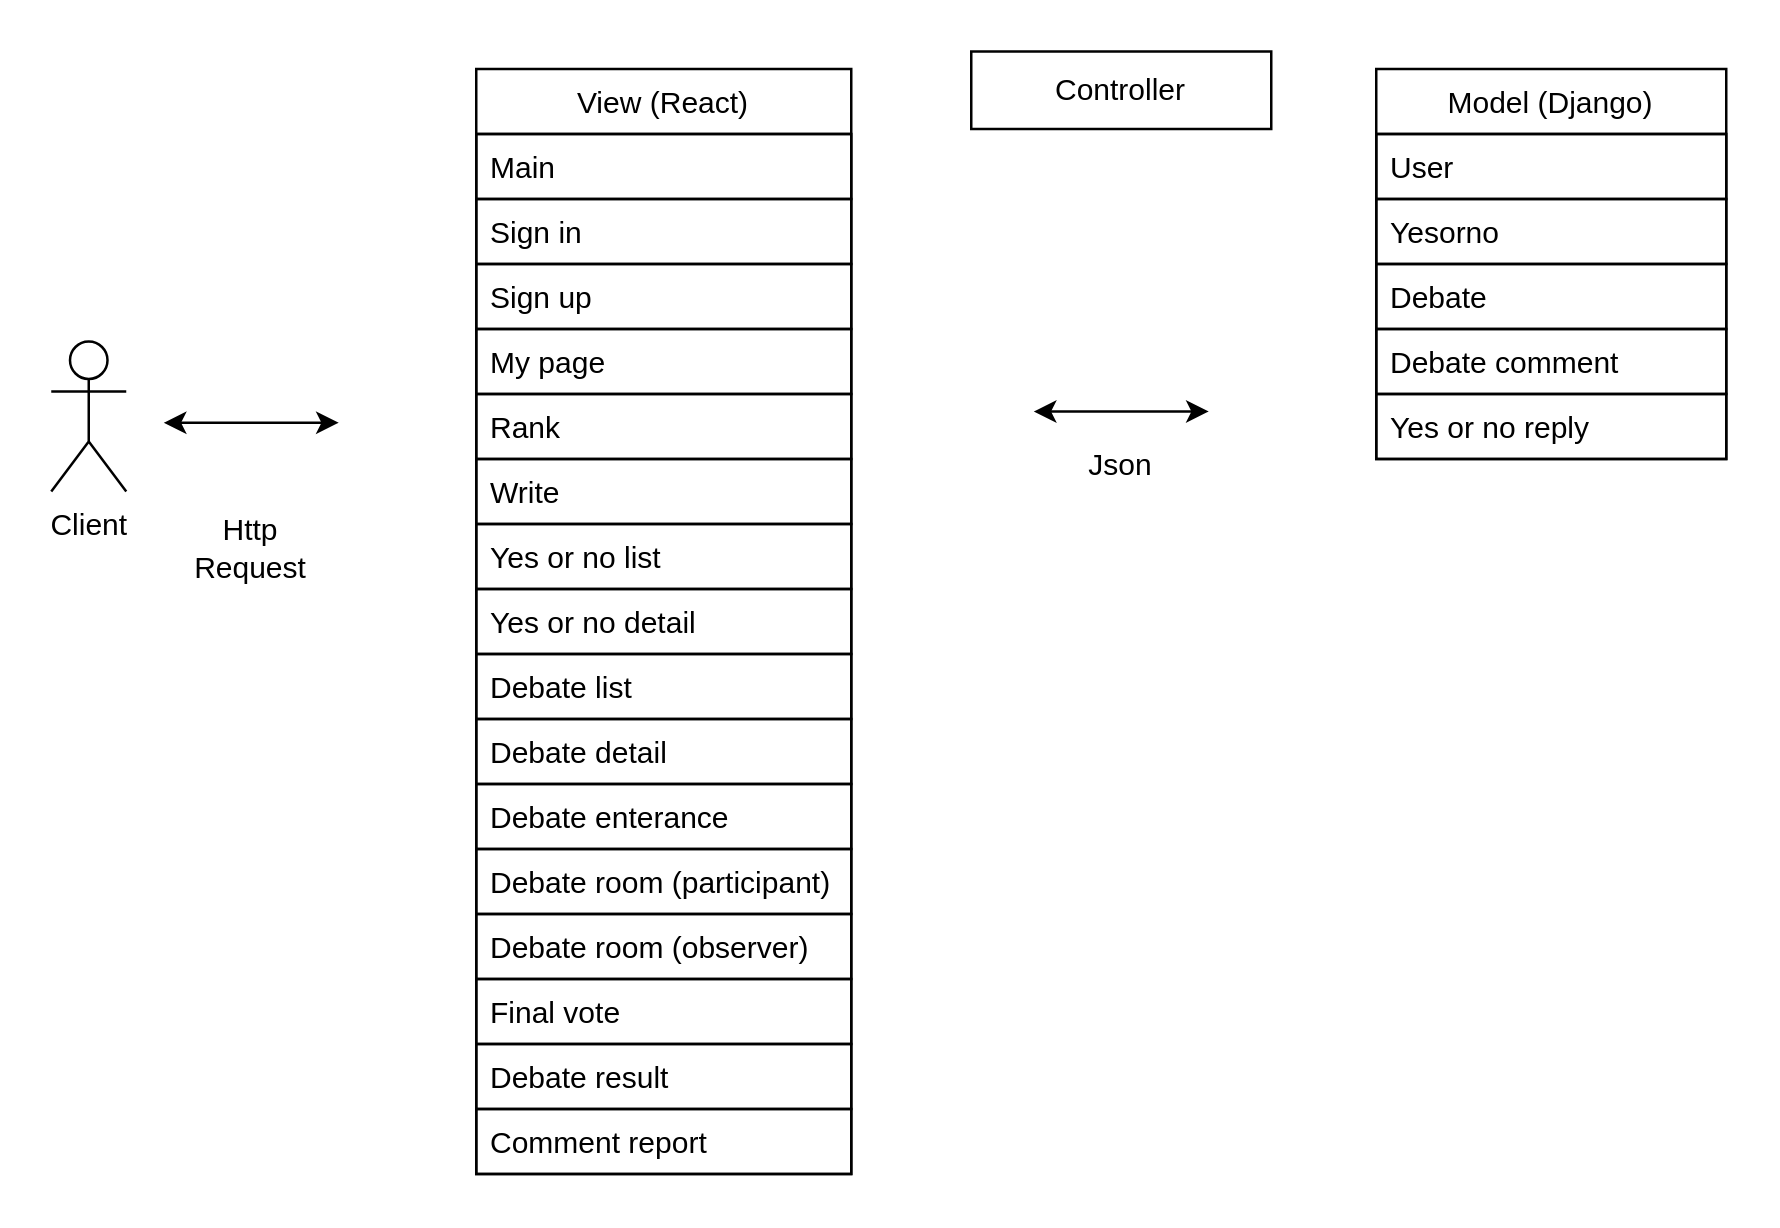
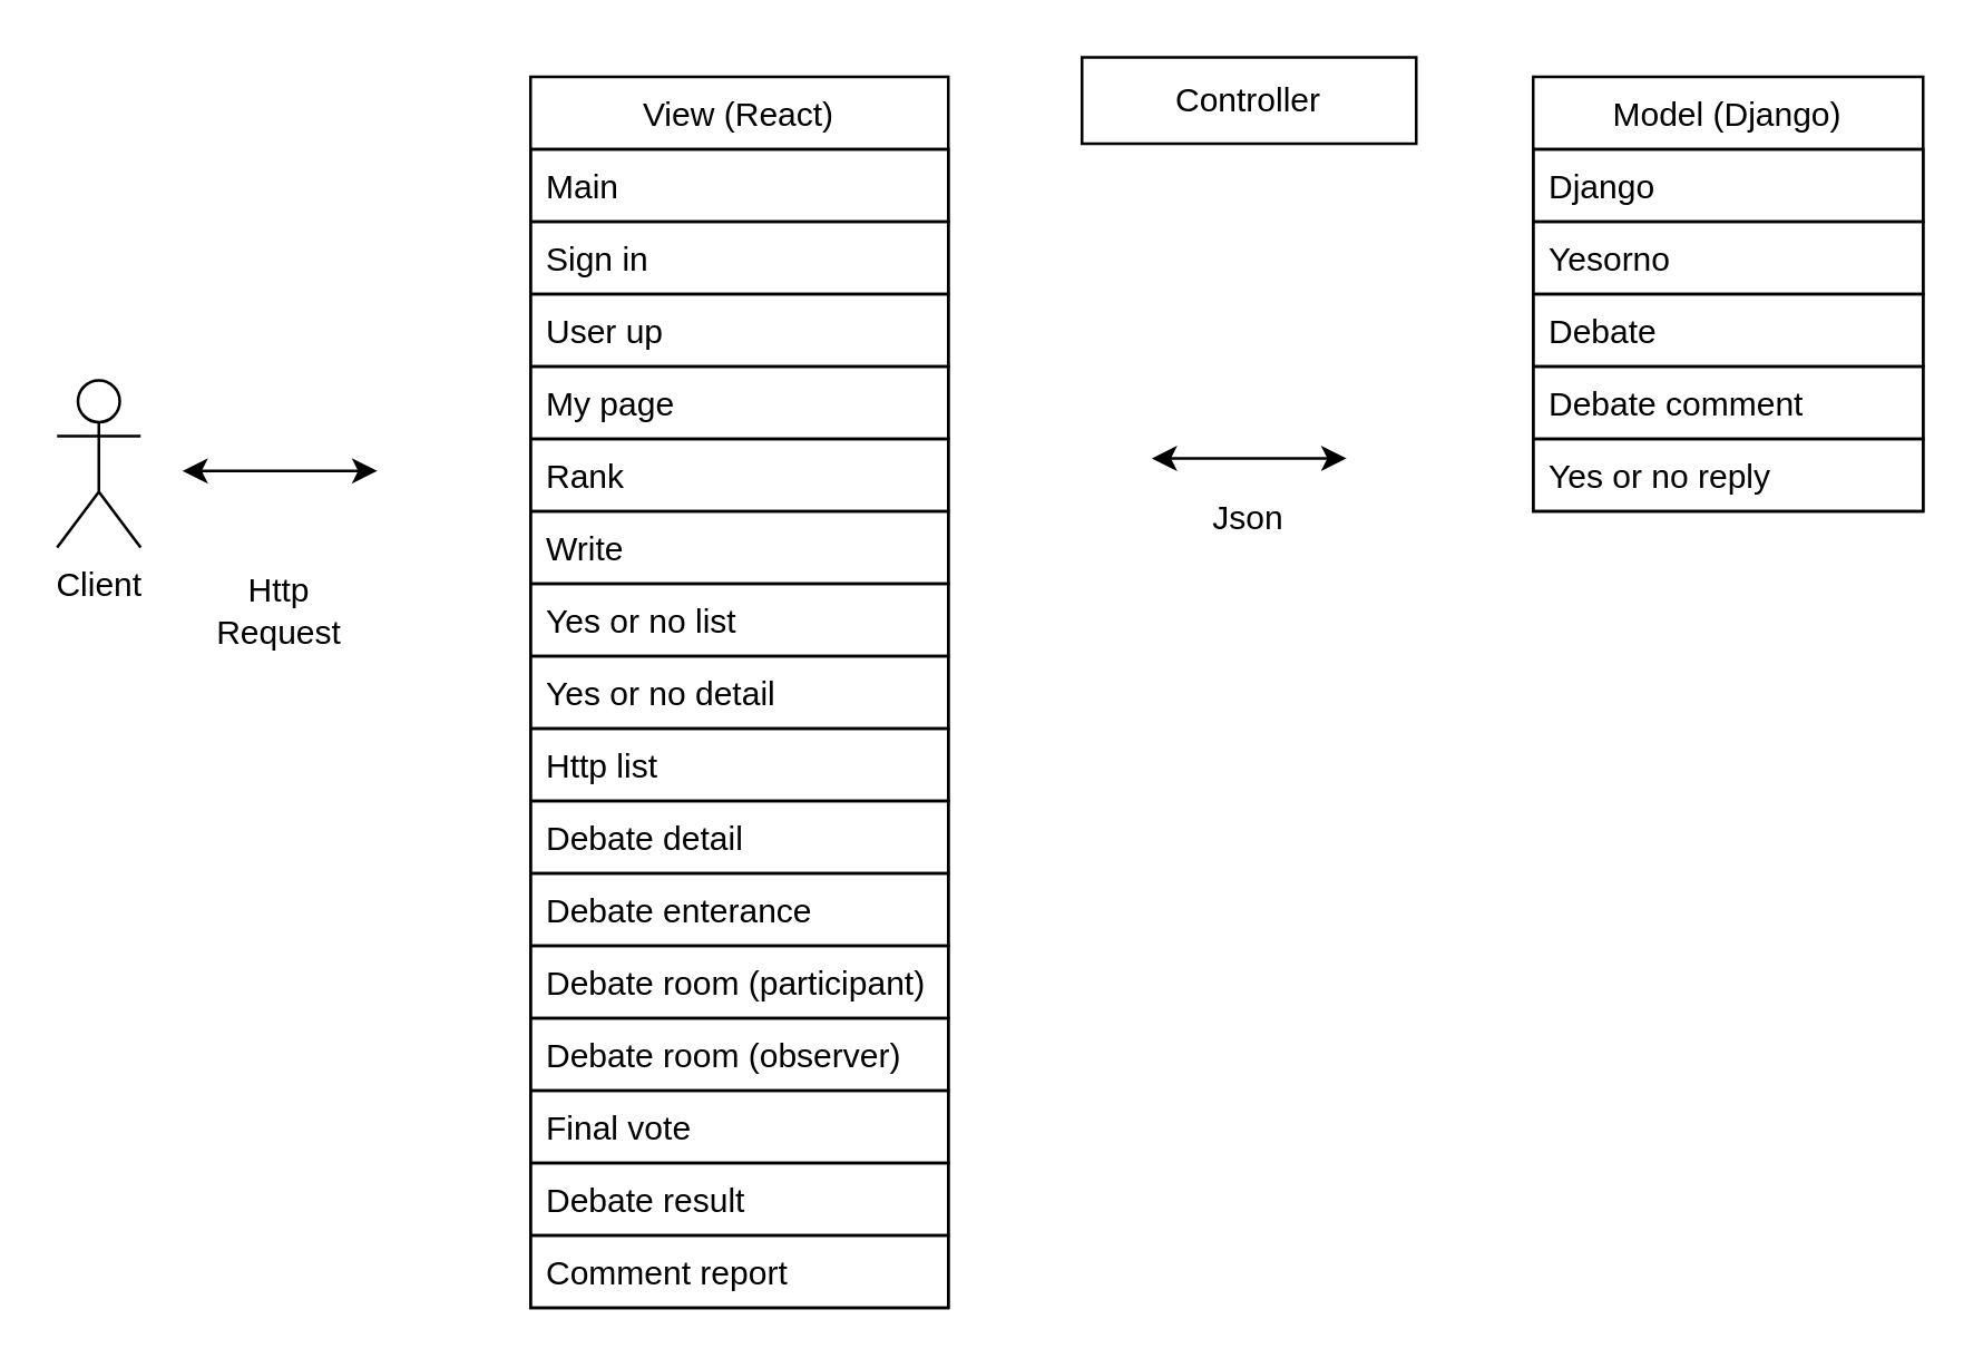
- <mxCell id="21" value="User" style="text;strokeColor=#000000;fillColor=none;align=left;verticalAlign=top;spacingLeft=4;spacingRight=4;overflow=hidden;rotatable=0;points=[[0,0.5],[1,0.5]];portConstraint=eastwest;" vertex="1" parent="20"><mxGeometry y="26" width="140" height="26" as="geometry" /></mxCell>
+ <mxCell id="21" value="Django" style="text;strokeColor=#000000;fillColor=none;align=left;verticalAlign=top;spacingLeft=4;spacingRight=4;overflow=hidden;rotatable=0;points=[[0,0.5],[1,0.5]];portConstraint=eastwest;" vertex="1" parent="20"><mxGeometry y="26" width="140" height="26" as="geometry" /></mxCell>
- <mxCell id="6" value="Sign up" style="text;strokeColor=#000000;fillColor=none;align=left;verticalAlign=top;spacingLeft=4;spacingRight=4;overflow=hidden;rotatable=0;points=[[0,0.5],[1,0.5]];portConstraint=eastwest;" vertex="1" parent="3"><mxGeometry y="78" width="150" height="26" as="geometry" /></mxCell>
+ <mxCell id="6" value="User up" style="text;strokeColor=#000000;fillColor=none;align=left;verticalAlign=top;spacingLeft=4;spacingRight=4;overflow=hidden;rotatable=0;points=[[0,0.5],[1,0.5]];portConstraint=eastwest;" vertex="1" parent="3"><mxGeometry y="78" width="150" height="26" as="geometry" /></mxCell>
- <mxCell id="12" value="Debate list" style="text;strokeColor=#000000;fillColor=none;align=left;verticalAlign=top;spacingLeft=4;spacingRight=4;overflow=hidden;rotatable=0;points=[[0,0.5],[1,0.5]];portConstraint=eastwest;" vertex="1" parent="3"><mxGeometry y="234" width="150" height="26" as="geometry" /></mxCell>
+ <mxCell id="12" value="Http list" style="text;strokeColor=#000000;fillColor=none;align=left;verticalAlign=top;spacingLeft=4;spacingRight=4;overflow=hidden;rotatable=0;points=[[0,0.5],[1,0.5]];portConstraint=eastwest;" vertex="1" parent="3"><mxGeometry y="234" width="150" height="26" as="geometry" /></mxCell>
